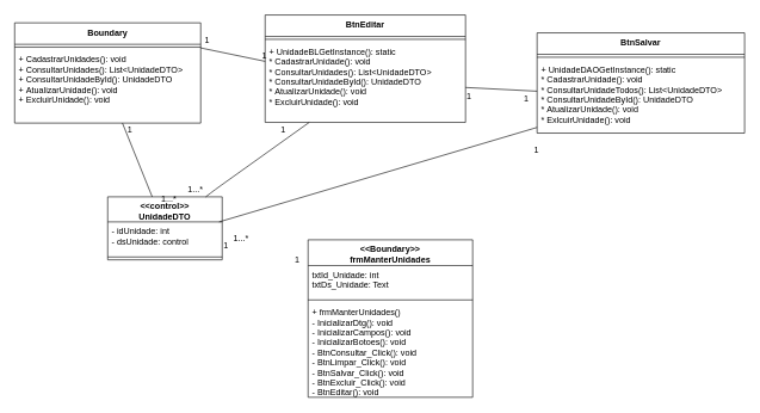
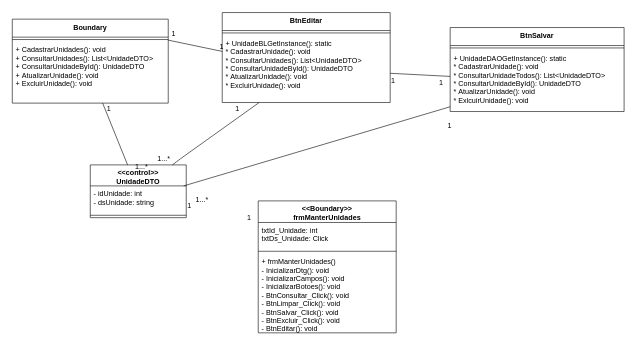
- <mxCell id="7" value="- idUnidade: int&#10;- dsUnidade: control&#10;" style="text;strokeColor=none;fillColor=none;align=left;verticalAlign=top;spacingLeft=4;spacingRight=4;overflow=hidden;rotatable=0;points=[[0,0.5],[1,0.5]];portConstraint=eastwest;" parent="6" vertex="1"><mxGeometry y="35" width="160" height="45" as="geometry" /></mxCell>
+ <mxCell id="7" value="- idUnidade: int&#10;- dsUnidade: string&#10;" style="text;strokeColor=none;fillColor=none;align=left;verticalAlign=top;spacingLeft=4;spacingRight=4;overflow=hidden;rotatable=0;points=[[0,0.5],[1,0.5]];portConstraint=eastwest;" parent="6" vertex="1"><mxGeometry y="35" width="160" height="45" as="geometry" /></mxCell>
- <mxCell id="3" value="txtId_Unidade: int&#10;txtDs_Unidade: Text &#10; " style="text;strokeColor=none;fillColor=none;align=left;verticalAlign=top;spacingLeft=4;spacingRight=4;overflow=hidden;rotatable=0;points=[[0,0.5],[1,0.5]];portConstraint=eastwest;" parent="2" vertex="1"><mxGeometry y="36" width="230" height="44" as="geometry" /></mxCell>
+ <mxCell id="3" value="txtId_Unidade: int&#10;txtDs_Unidade: Click &#10; " style="text;strokeColor=none;fillColor=none;align=left;verticalAlign=top;spacingLeft=4;spacingRight=4;overflow=hidden;rotatable=0;points=[[0,0.5],[1,0.5]];portConstraint=eastwest;" parent="2" vertex="1"><mxGeometry y="36" width="230" height="44" as="geometry" /></mxCell>
